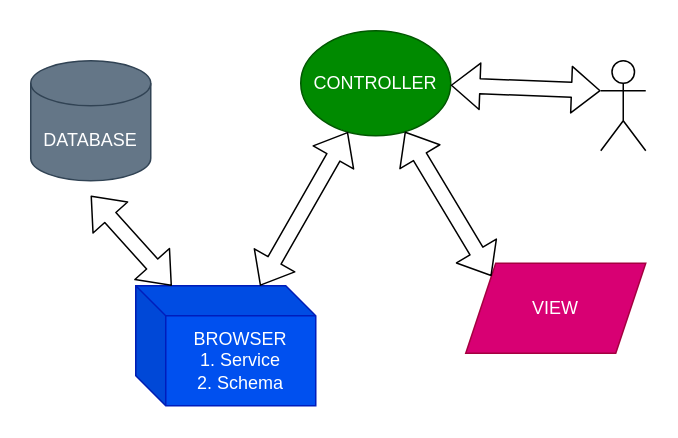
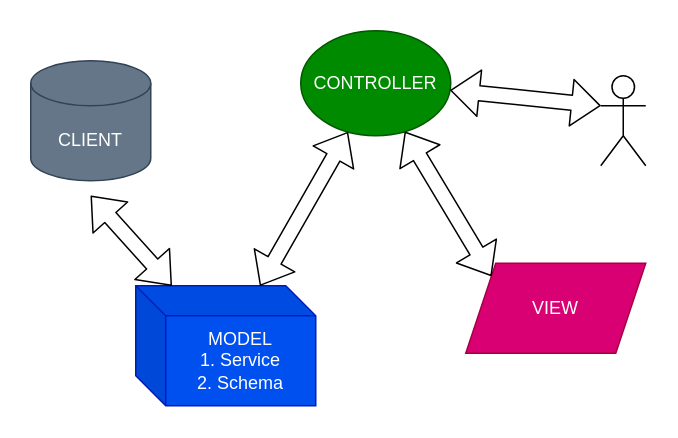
- <mxCell id="5" value="&lt;span style=&quot;color: rgb(255, 255, 255);&quot;&gt;CLIENT&lt;/span&gt;&lt;br style=&quot;color: rgb(255, 255, 255);&quot;&gt;&lt;span style=&quot;color: rgb(255, 255, 255);&quot;&gt;(BROWSER)&lt;/span&gt;" style="shape=umlActor;verticalLabelPosition=bottom;verticalAlign=top;html=1;outlineConnect=0;" parent="1" vertex="1"><mxGeometry x="400" y="40" width="30" height="60" as="geometry" /></mxCell>
+ <mxCell id="5" value="&lt;span style=&quot;color: rgb(255, 255, 255);&quot;&gt;CLIENT&lt;/span&gt;&lt;br style=&quot;color: rgb(255, 255, 255);&quot;&gt;&lt;span style=&quot;color: rgb(255, 255, 255);&quot;&gt;(BROWSER)&lt;/span&gt;" style="shape=umlActor;verticalLabelPosition=bottom;verticalAlign=top;html=1;outlineConnect=0;" parent="1" vertex="1"><mxGeometry x="400" y="50" width="30" height="60" as="geometry" /></mxCell>
- <mxCell id="3" value="DATABASE" style="shape=cylinder3;whiteSpace=wrap;html=1;boundedLbl=1;backgroundOutline=1;size=15;fillColor=#647687;fontColor=#ffffff;strokeColor=#314354;" parent="1" vertex="1"><mxGeometry x="20" y="40" width="80" height="80" as="geometry" /></mxCell>
+ <mxCell id="3" value="CLIENT" style="shape=cylinder3;whiteSpace=wrap;html=1;boundedLbl=1;backgroundOutline=1;size=15;fillColor=#647687;fontColor=#ffffff;strokeColor=#314354;" parent="1" vertex="1"><mxGeometry x="20" y="40" width="80" height="80" as="geometry" /></mxCell>
- <mxCell id="4" value="&lt;span style=&quot;color: rgb(255, 255, 255);&quot;&gt;BROWSER&lt;br&gt;1. Service&lt;br&gt;2. Schema&lt;br&gt;&lt;/span&gt;" style="shape=cube;whiteSpace=wrap;html=1;boundedLbl=1;backgroundOutline=1;darkOpacity=0.05;darkOpacity2=0.1;fillColor=#0050ef;fontColor=#ffffff;strokeColor=#001DBC;" parent="1" vertex="1"><mxGeometry x="90" y="190" width="120" height="80" as="geometry" /></mxCell>
+ <mxCell id="4" value="&lt;span style=&quot;color: rgb(255, 255, 255);&quot;&gt;MODEL&lt;br&gt;1. Service&lt;br&gt;2. Schema&lt;br&gt;&lt;/span&gt;" style="shape=cube;whiteSpace=wrap;html=1;boundedLbl=1;backgroundOutline=1;darkOpacity=0.05;darkOpacity2=0.1;fillColor=#0050ef;fontColor=#ffffff;strokeColor=#001DBC;" parent="1" vertex="1"><mxGeometry x="90" y="190" width="120" height="80" as="geometry" /></mxCell>
